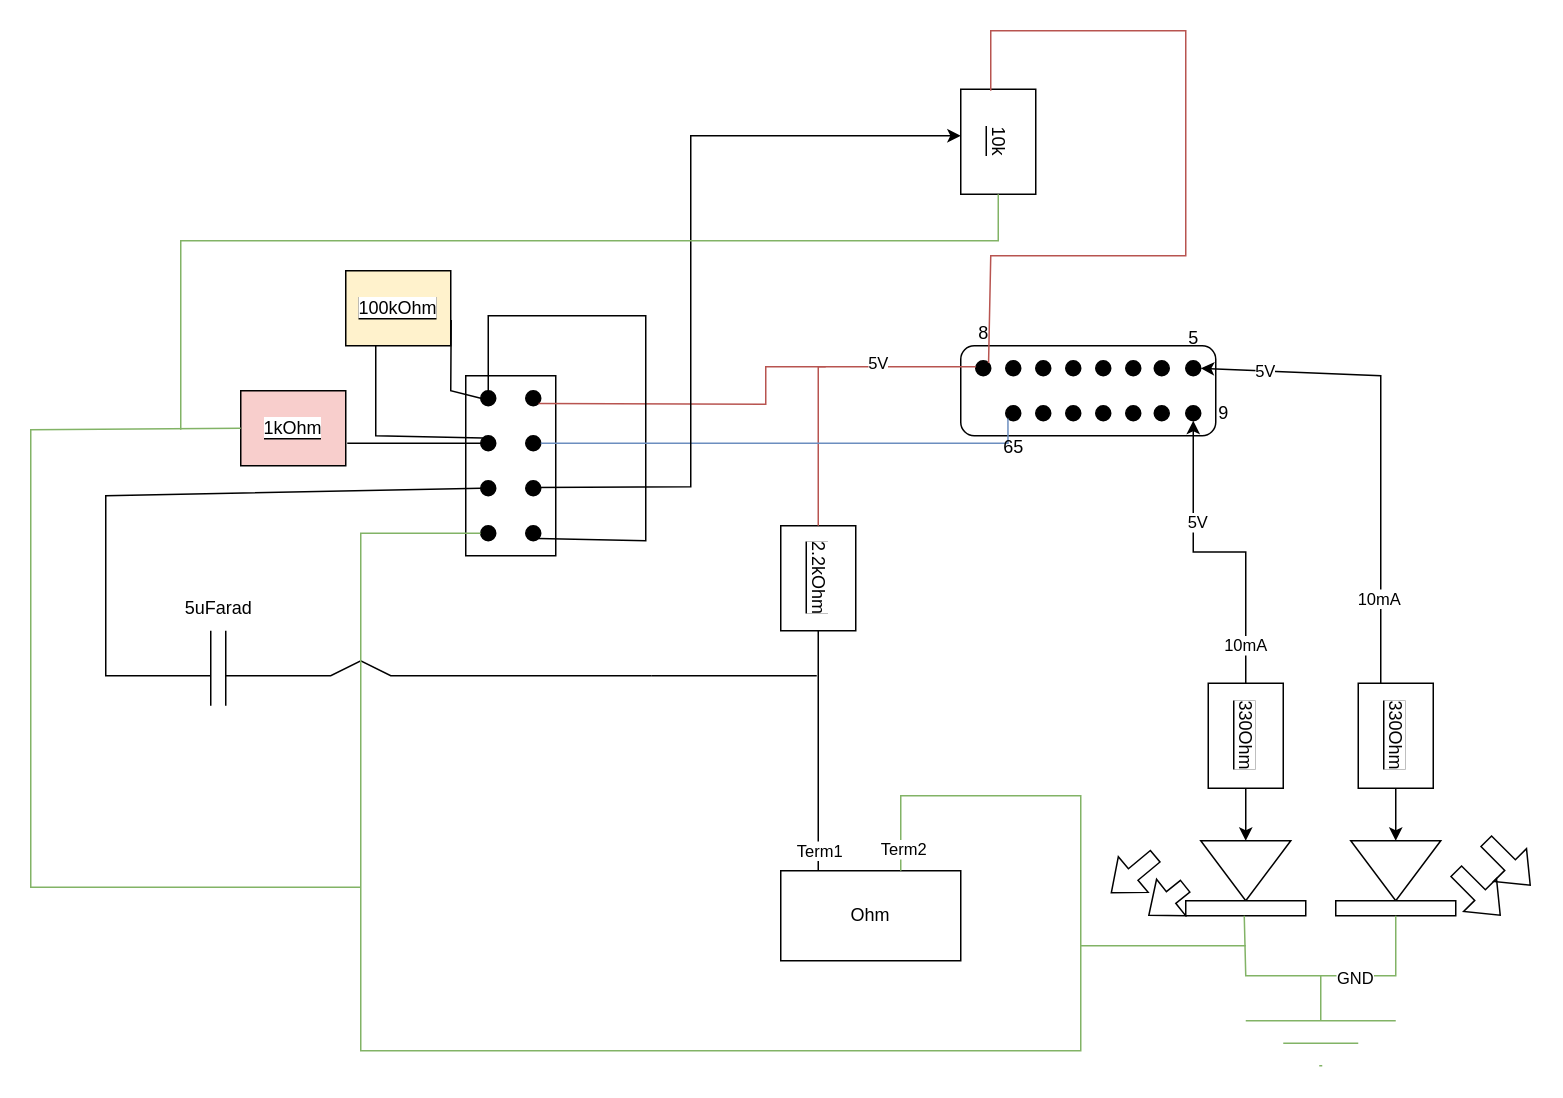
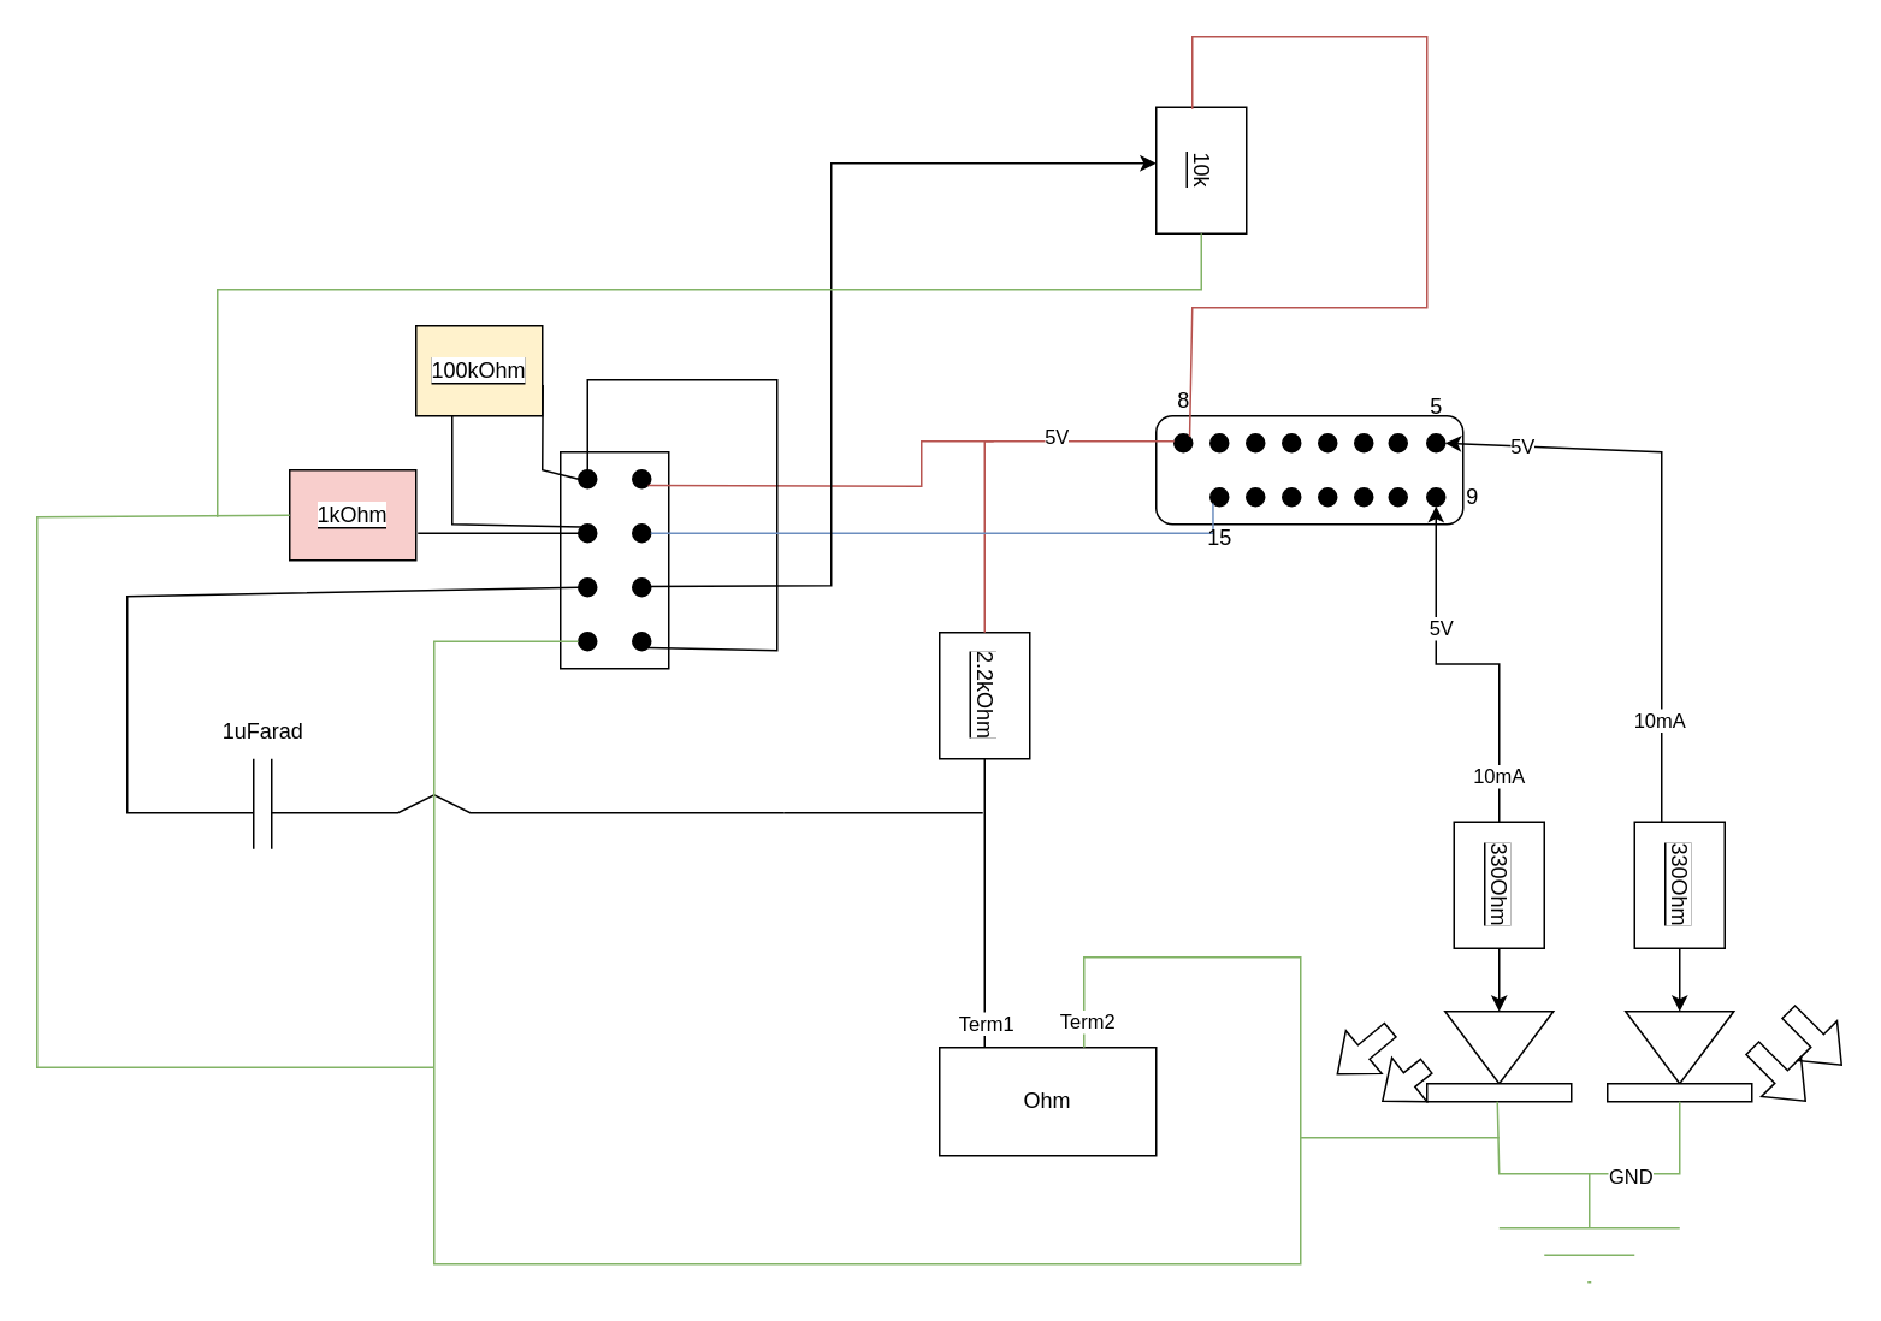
- <mxCell id="75" value="65" style="text;html=1;align=center;verticalAlign=middle;resizable=0;points=[];autosize=1;strokeColor=none;fillColor=none;" parent="1" vertex="1"><mxGeometry x="655" y="283" width="40" height="30" as="geometry" /></mxCell>
+ <mxCell id="75" value="15" style="text;html=1;align=center;verticalAlign=middle;resizable=0;points=[];autosize=1;strokeColor=none;fillColor=none;" parent="1" vertex="1"><mxGeometry x="655" y="283" width="40" height="30" as="geometry" /></mxCell>
- <mxCell id="63" value="5uFarad" style="text;html=1;align=center;verticalAlign=middle;resizable=0;points=[];autosize=1;strokeColor=none;fillColor=none;" parent="1" vertex="1"><mxGeometry x="110" y="390" width="70" height="30" as="geometry" /></mxCell>
+ <mxCell id="63" value="1uFarad" style="text;html=1;align=center;verticalAlign=middle;resizable=0;points=[];autosize=1;strokeColor=none;fillColor=none;" parent="1" vertex="1"><mxGeometry x="110" y="390" width="70" height="30" as="geometry" /></mxCell>
